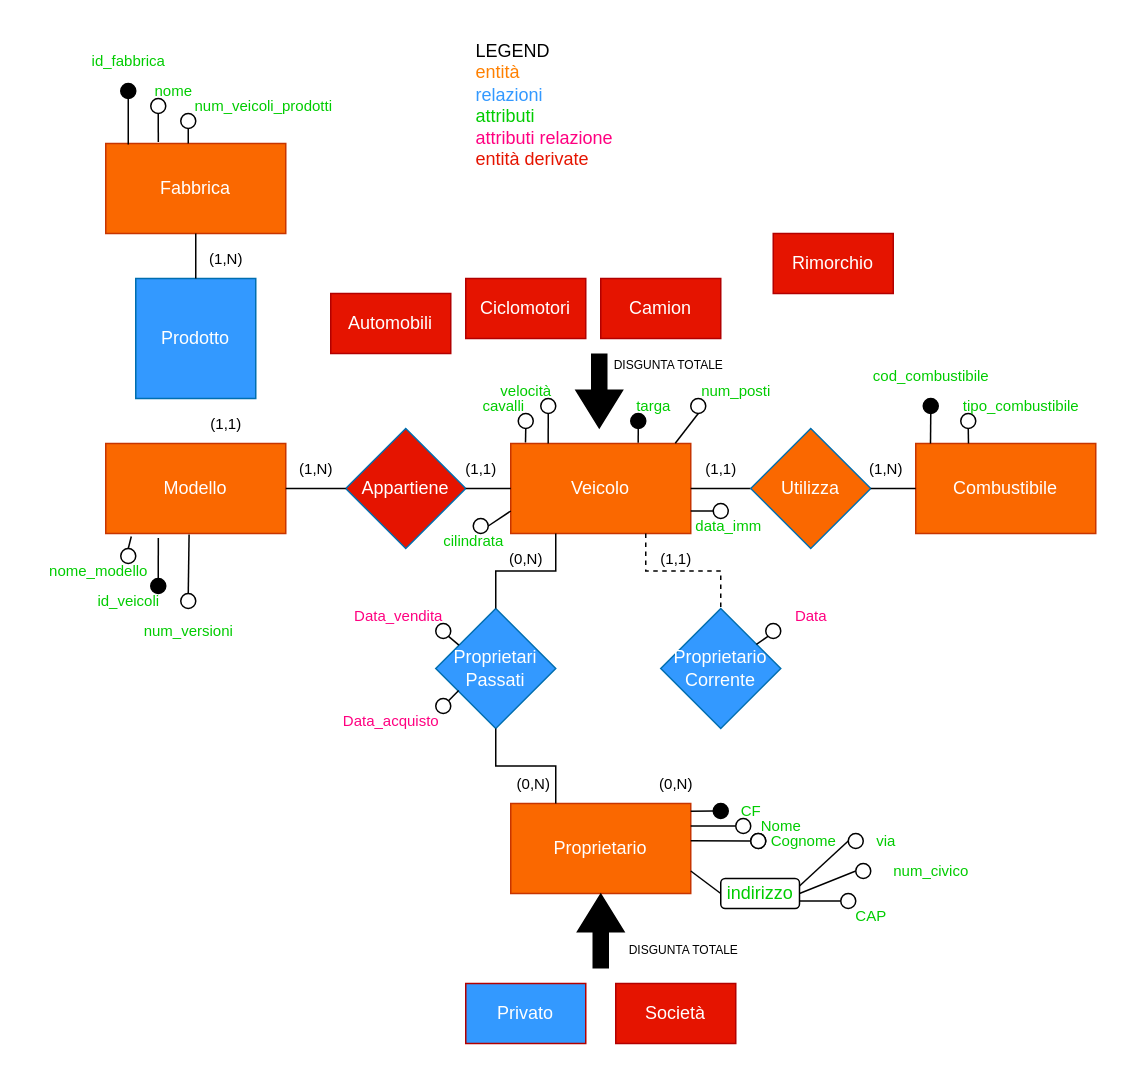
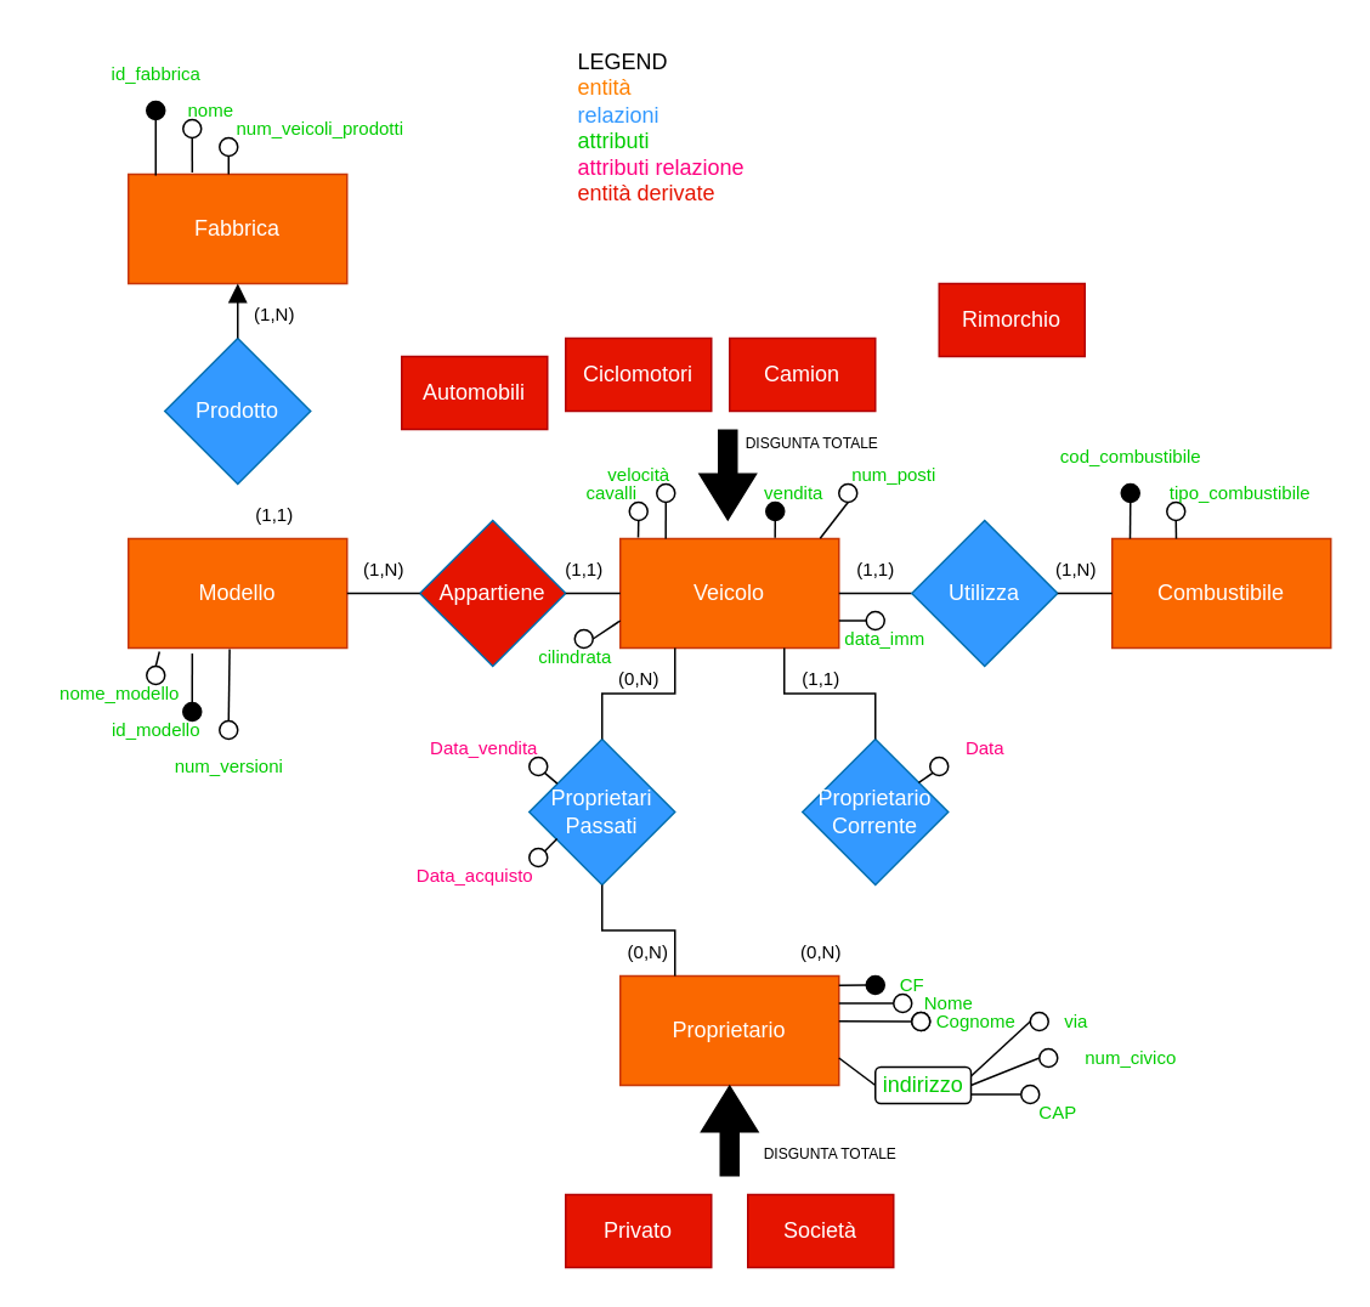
- <mxCell id="21" value="" style="endArrow=none;html=1;rounded=0;fontSize=12;startSize=8;endSize=8;curved=1;entryX=0.5;entryY=1;entryDx=0;entryDy=0;" parent="1" source="10" target="13" edge="1"><mxGeometry width="50" height="50" relative="1" as="geometry"><mxPoint x="100" y="265" as="sourcePoint" /><mxPoint x="150" y="215" as="targetPoint" /></mxGeometry></mxCell>
+ <mxCell id="21" value="" style="endArrow=block;html=1;rounded=0;fontSize=12;startSize=8;endSize=8;curved=1;entryX=0.5;entryY=1;entryDx=0;entryDy=0;" parent="1" source="10" target="13" edge="1"><mxGeometry width="50" height="50" relative="1" as="geometry"><mxPoint x="100" y="265" as="sourcePoint" /><mxPoint x="150" y="215" as="targetPoint" /></mxGeometry></mxCell>
- <mxCell id="10" value="Prodotto" style="whiteSpace=wrap;html=1;fillColor=#3399FF;strokeColor=#006EAF;fontColor=#ffffff;rounded=0;" parent="1" vertex="1"><mxGeometry x="90" y="185" width="80" height="80" as="geometry" /></mxCell>
+ <mxCell id="10" value="Prodotto" style="rhombus;whiteSpace=wrap;html=1;fillColor=#3399FF;strokeColor=#006EAF;fontColor=#ffffff;" parent="1" vertex="1"><mxGeometry x="90" y="185" width="80" height="80" as="geometry" /></mxCell>
- <mxCell id="94" value="&lt;span&gt;targa&lt;/span&gt;" style="text;html=1;align=center;verticalAlign=middle;resizable=0;points=[];autosize=1;fontSize=10;fontColor=#00CC00;labelBorderColor=none;" parent="1" vertex="1"><mxGeometry x="410" y="255" width="50" height="30" as="geometry" /></mxCell>
+ <mxCell id="94" value="&lt;span&gt;vendita&lt;/span&gt;" style="text;html=1;align=center;verticalAlign=middle;resizable=0;points=[];autosize=1;fontSize=10;fontColor=#00CC00;labelBorderColor=none;" parent="1" vertex="1"><mxGeometry x="410" y="255" width="50" height="30" as="geometry" /></mxCell>
- <mxCell id="12" value="Utilizza" style="rhombus;whiteSpace=wrap;html=1;fillColor=#fa6800;strokeColor=#006EAF;fontColor=#ffffff;" parent="1" vertex="1"><mxGeometry x="500" y="285" width="80" height="80" as="geometry" /></mxCell>
+ <mxCell id="12" value="Utilizza" style="rhombus;whiteSpace=wrap;html=1;fillColor=#3399FF;strokeColor=#006EAF;fontColor=#ffffff;" parent="1" vertex="1"><mxGeometry x="500" y="285" width="80" height="80" as="geometry" /></mxCell>
- <mxCell id="23" value="" style="endArrow=none;html=1;rounded=0;fontSize=12;startSize=8;endSize=8;entryX=0.5;entryY=0;entryDx=0;entryDy=0;exitX=0.75;exitY=1;exitDx=0;exitDy=0;edgeStyle=orthogonalEdgeStyle;dashed=1;" parent="1" source="3" target="4" edge="1"><mxGeometry width="50" height="50" relative="1" as="geometry"><mxPoint x="410" y="435" as="sourcePoint" /><mxPoint x="460" y="385" as="targetPoint" /></mxGeometry></mxCell>
+ <mxCell id="23" value="" style="endArrow=none;html=1;rounded=0;fontSize=12;startSize=8;endSize=8;entryX=0.5;entryY=0;entryDx=0;entryDy=0;exitX=0.75;exitY=1;exitDx=0;exitDy=0;edgeStyle=orthogonalEdgeStyle;" parent="1" source="3" target="4" edge="1"><mxGeometry width="50" height="50" relative="1" as="geometry"><mxPoint x="410" y="435" as="sourcePoint" /><mxPoint x="460" y="385" as="targetPoint" /></mxGeometry></mxCell>
- <mxCell id="42" value="&lt;font&gt;id_veicoli&lt;/font&gt;" style="text;html=1;align=center;verticalAlign=middle;resizable=0;points=[];autosize=1;fontSize=10;fontColor=#00CC00;labelBorderColor=none;" parent="1" vertex="1"><mxGeometry x="50" y="385" width="70" height="30" as="geometry" /></mxCell>
+ <mxCell id="42" value="&lt;font&gt;id_modello&lt;/font&gt;" style="text;html=1;align=center;verticalAlign=middle;resizable=0;points=[];autosize=1;fontSize=10;fontColor=#00CC00;labelBorderColor=none;" parent="1" vertex="1"><mxGeometry x="50" y="385" width="70" height="30" as="geometry" /></mxCell>
- <mxCell id="25" value="Privato" style="rounded=0;whiteSpace=wrap;html=1;fillColor=#3399ff;strokeColor=#B20000;fontColor=#ffffff;" parent="1" vertex="1"><mxGeometry x="310" y="655" width="80" height="40" as="geometry" /></mxCell>
+ <mxCell id="25" value="Privato" style="rounded=0;whiteSpace=wrap;html=1;fillColor=#e51400;strokeColor=#B20000;fontColor=#ffffff;" parent="1" vertex="1"><mxGeometry x="310" y="655" width="80" height="40" as="geometry" /></mxCell>
